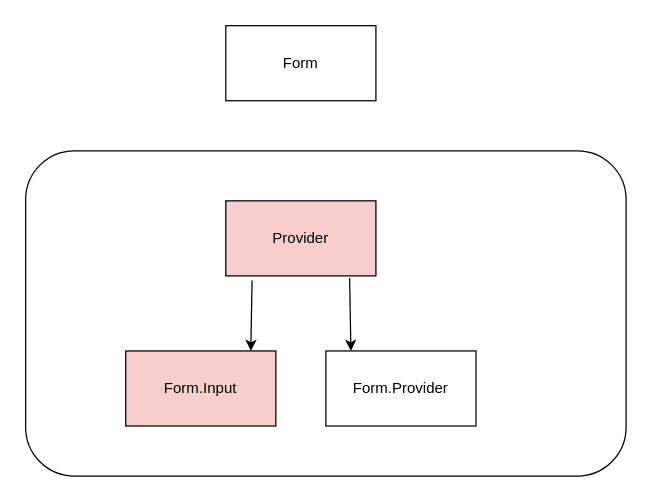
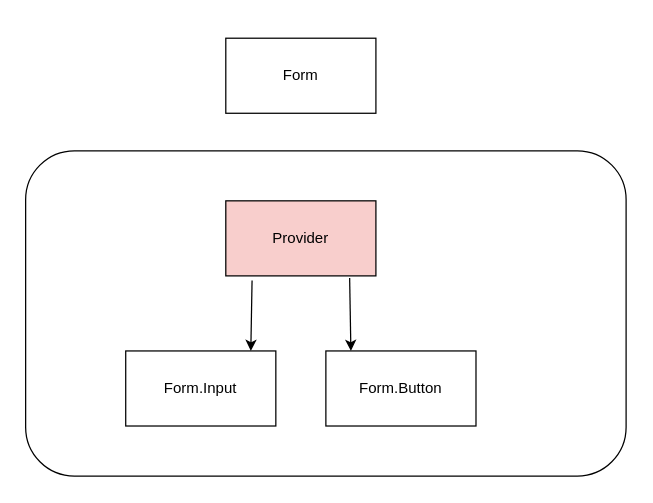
- <mxCell id="3" value="Form" style="rounded=0;whiteSpace=wrap;html=1;" vertex="1" parent="1"><mxGeometry x="180" y="20" width="120" height="60" as="geometry" /></mxCell>
+ <mxCell id="3" value="Form" style="rounded=0;whiteSpace=wrap;html=1;" vertex="1" parent="1"><mxGeometry x="180" y="30" width="120" height="60" as="geometry" /></mxCell>
- <mxCell id="7" value="Form.Input" style="whiteSpace=wrap;html=1;rounded=0;fillColor=#f8cecc;" vertex="1" parent="1"><mxGeometry x="100" y="280" width="120" height="60" as="geometry" /></mxCell>
+ <mxCell id="7" value="Form.Input" style="whiteSpace=wrap;html=1;rounded=0;" vertex="1" parent="1"><mxGeometry x="100" y="280" width="120" height="60" as="geometry" /></mxCell>
- <mxCell id="8" value="Form.Provider" style="whiteSpace=wrap;html=1;rounded=0;" vertex="1" parent="1"><mxGeometry x="260" y="280" width="120" height="60" as="geometry" /></mxCell>
+ <mxCell id="8" value="Form.Button" style="whiteSpace=wrap;html=1;rounded=0;" vertex="1" parent="1"><mxGeometry x="260" y="280" width="120" height="60" as="geometry" /></mxCell>
